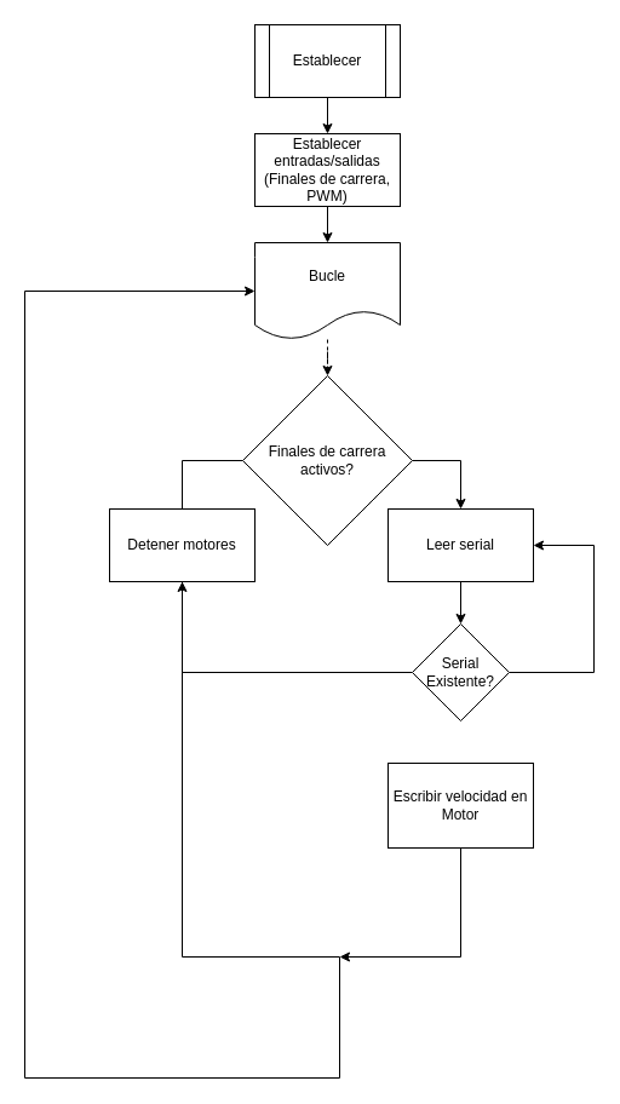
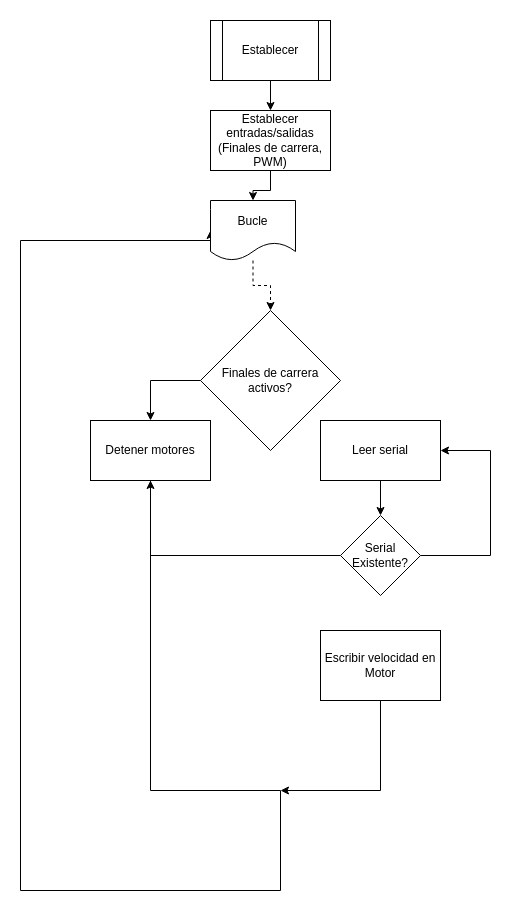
- <mxCell id="19" value="Bucle" style="shape=document;whiteSpace=wrap;html=1;boundedLbl=1;" vertex="1" parent="1"><mxGeometry x="210" y="200" width="120" height="80" as="geometry" /></mxCell>
+ <mxCell id="19" value="Bucle" style="shape=document;whiteSpace=wrap;html=1;boundedLbl=1;" vertex="1" parent="1"><mxGeometry x="210" y="200" width="85" height="60" as="geometry" /></mxCell>
- <mxCell id="7" style="edgeStyle=orthogonalEdgeStyle;rounded=0;orthogonalLoop=1;jettySize=auto;html=1;exitX=1;exitY=0.5;exitDx=0;exitDy=0;entryX=0.5;entryY=0;entryDx=0;entryDy=0;" edge="1" parent="1" source="8" target="17"><mxGeometry relative="1" as="geometry"><Array as="points"><mxPoint x="380" y="380" /></Array></mxGeometry></mxCell>
- <mxCell id="6" style="edgeStyle=orthogonalEdgeStyle;rounded=0;orthogonalLoop=1;jettySize=auto;html=1;exitX=0;exitY=0.5;exitDx=0;exitDy=0;entryX=0.5;entryY=0;entryDx=0;entryDy=0;endArrow=none;" edge="1" parent="1" source="8" target="10"><mxGeometry relative="1" as="geometry" /></mxCell>
+ <mxCell id="6" style="edgeStyle=orthogonalEdgeStyle;rounded=0;orthogonalLoop=1;jettySize=auto;html=1;exitX=0;exitY=0.5;exitDx=0;exitDy=0;entryX=0.5;entryY=0;entryDx=0;entryDy=0;" edge="1" parent="1" source="8" target="10"><mxGeometry relative="1" as="geometry" /></mxCell>
